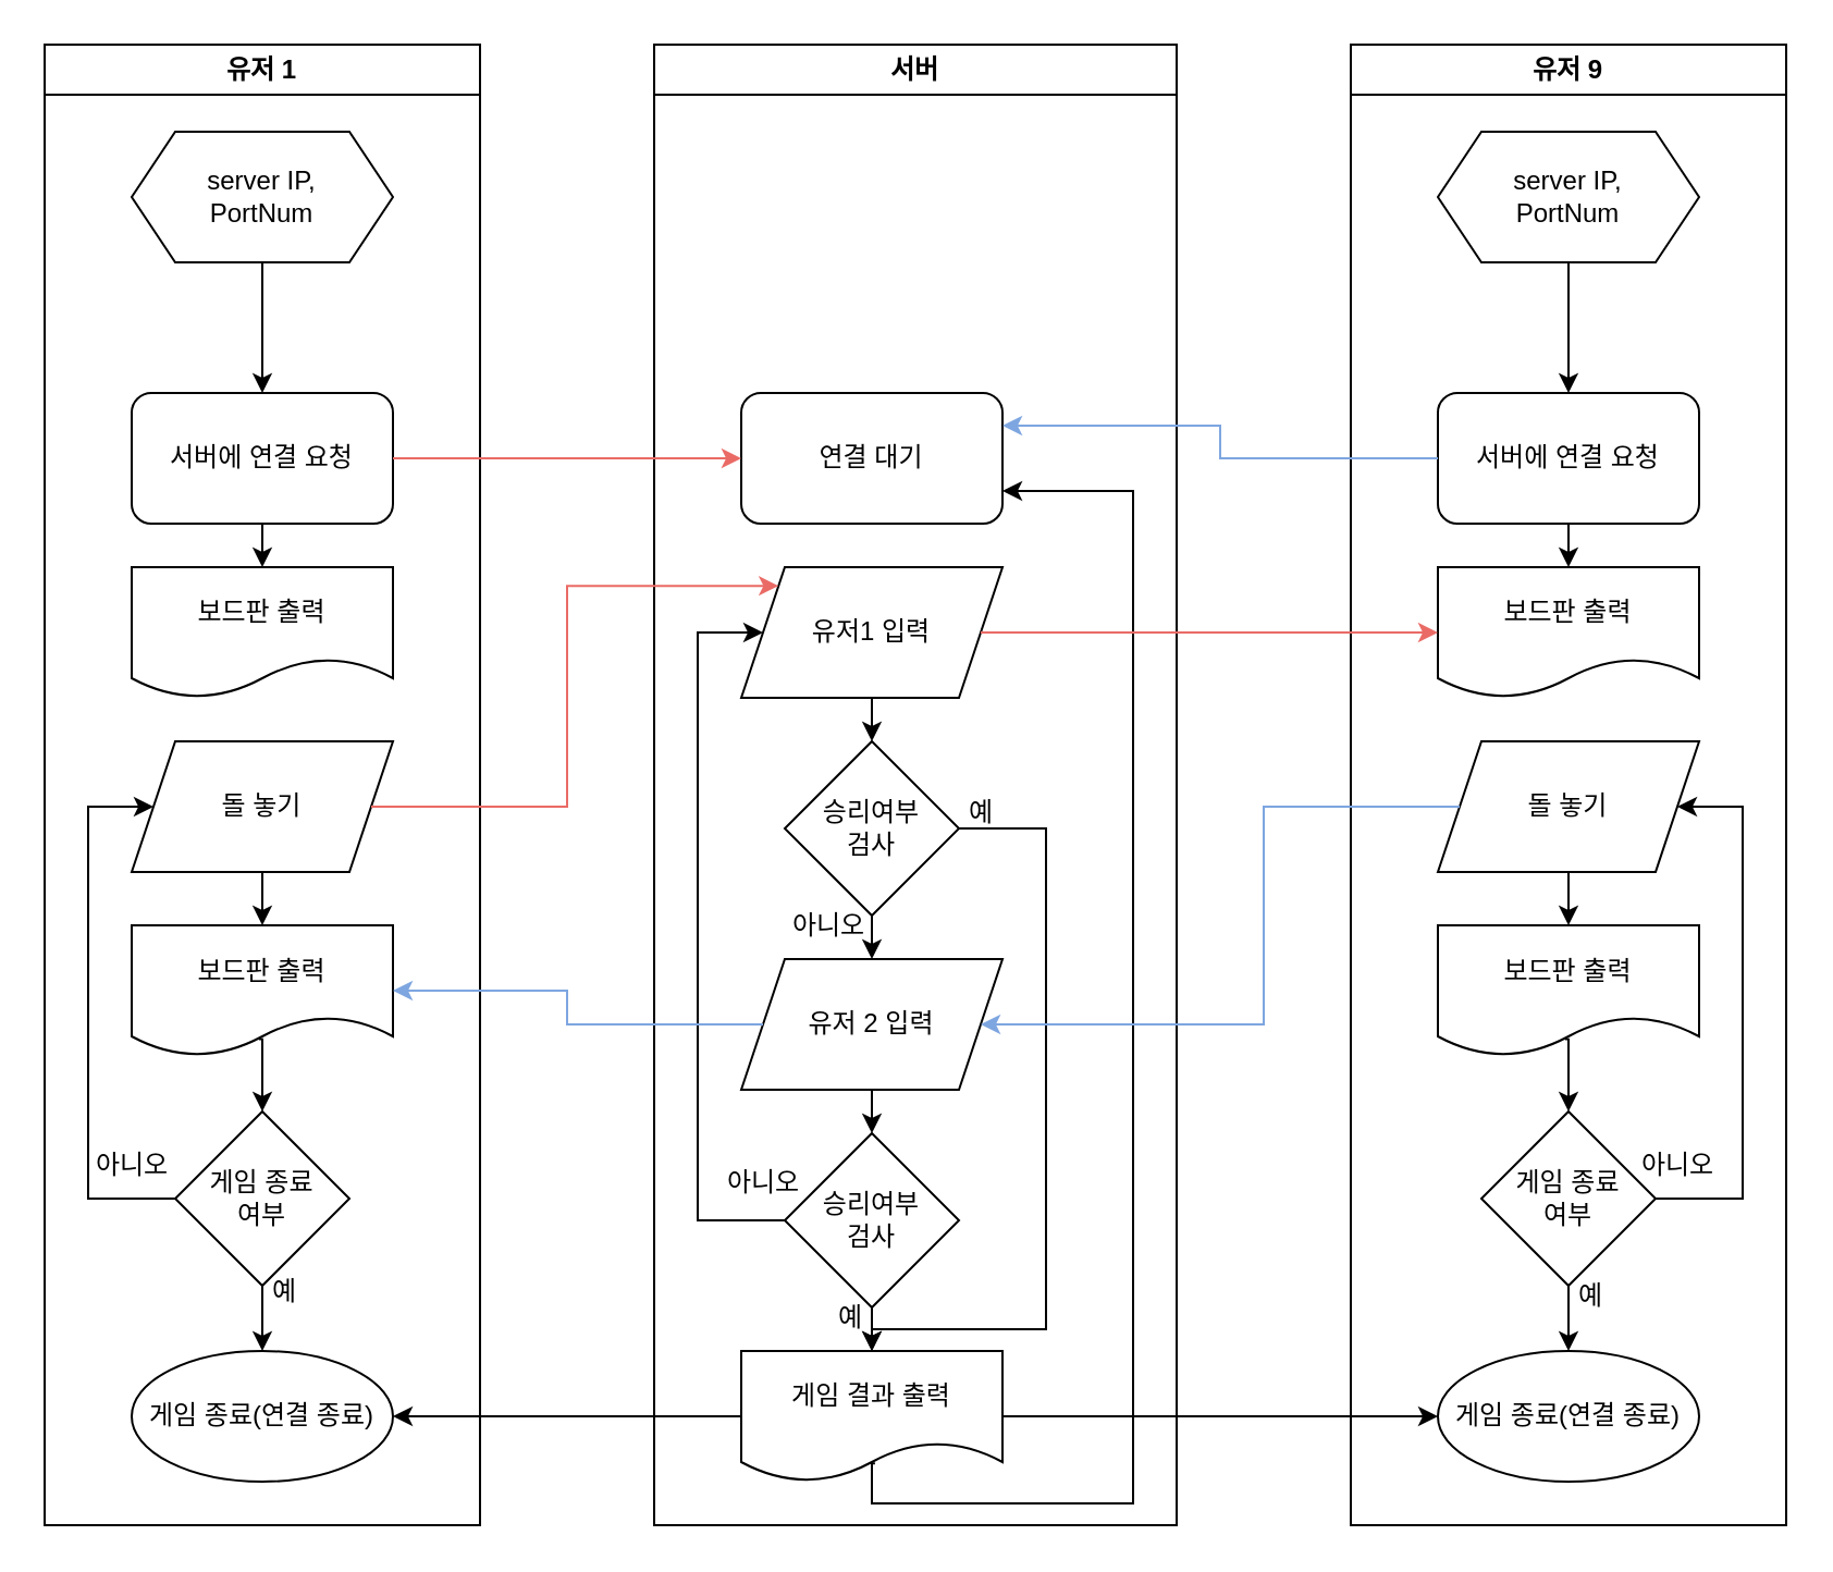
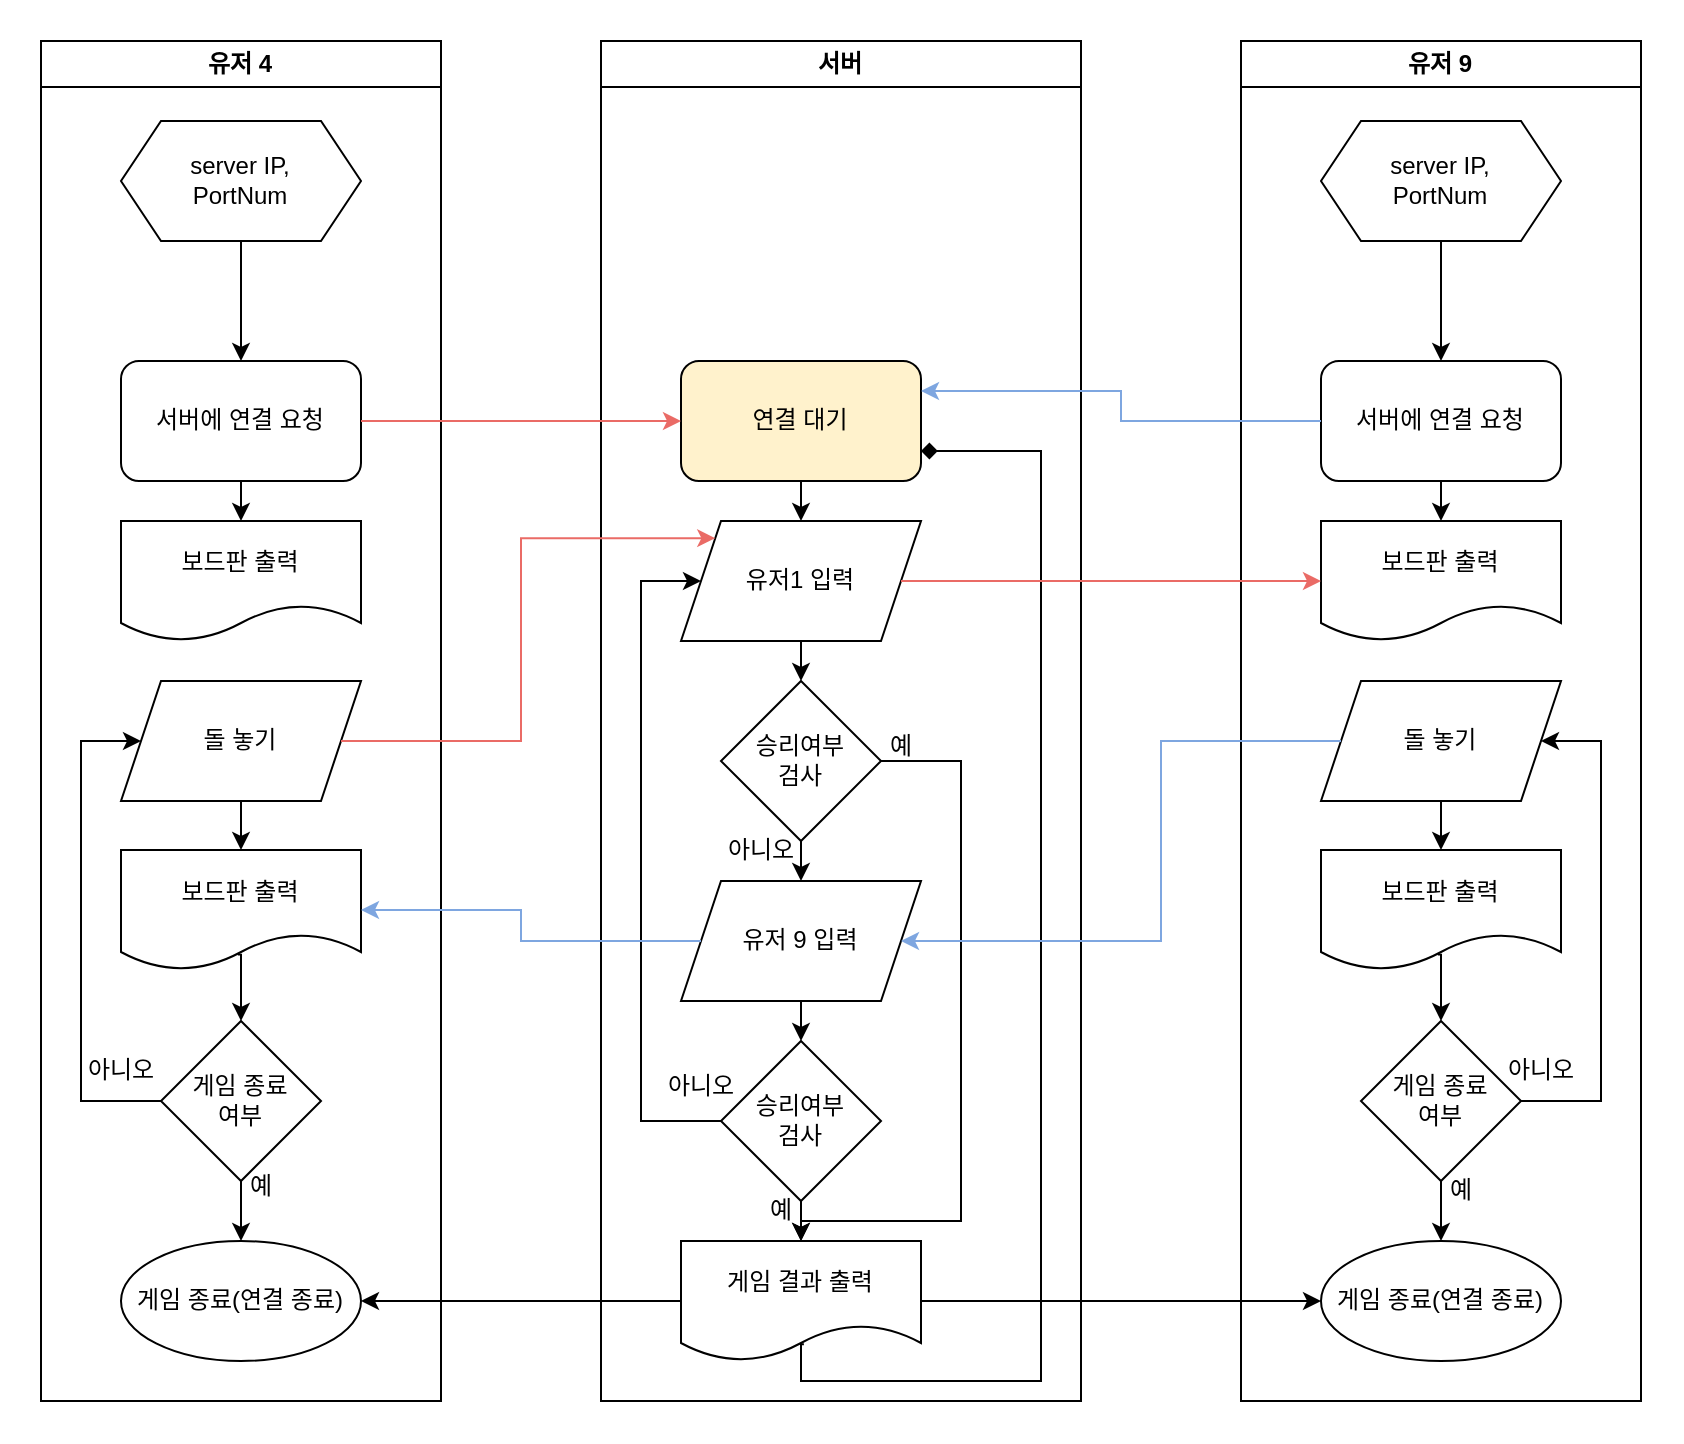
- <mxCell id="21" value="유저 1" style="swimlane;whiteSpace=wrap;html=1;" vertex="1" parent="1"><mxGeometry x="20" y="20" width="200" height="680" as="geometry" /></mxCell>
+ <mxCell id="21" value="유저 4" style="swimlane;whiteSpace=wrap;html=1;" vertex="1" parent="1"><mxGeometry x="20" y="20" width="200" height="680" as="geometry" /></mxCell>
- <mxCell id="14" value="연결 대기" style="rounded=1;whiteSpace=wrap;html=1;" vertex="1" parent="2"><mxGeometry x="40" y="160" width="120" height="60" as="geometry" /></mxCell>
+ <mxCell id="14" value="연결 대기" style="rounded=1;whiteSpace=wrap;html=1;fillColor=#fff2cc;" vertex="1" parent="2"><mxGeometry x="40" y="160" width="120" height="60" as="geometry" /></mxCell>
- <mxCell id="8" style="edgeStyle=orthogonalEdgeStyle;rounded=0;orthogonalLoop=1;jettySize=auto;html=1;entryX=1;entryY=0.75;entryDx=0;entryDy=0;exitX=0.512;exitY=0.86;exitDx=0;exitDy=0;exitPerimeter=0;" edge="1" parent="2" source="9" target="14"><mxGeometry relative="1" as="geometry"><Array as="points"><mxPoint x="100" y="652" /><mxPoint x="100" y="670" /><mxPoint x="220" y="670" /><mxPoint x="220" y="205" /></Array></mxGeometry></mxCell>
+ <mxCell id="8" style="edgeStyle=orthogonalEdgeStyle;rounded=0;orthogonalLoop=1;jettySize=auto;html=1;entryX=1;entryY=0.75;entryDx=0;entryDy=0;exitX=0.512;exitY=0.86;exitDx=0;exitDy=0;exitPerimeter=0;endArrow=diamond;" edge="1" parent="2" source="9" target="14"><mxGeometry relative="1" as="geometry"><Array as="points"><mxPoint x="100" y="652" /><mxPoint x="100" y="670" /><mxPoint x="220" y="670" /><mxPoint x="220" y="205" /></Array></mxGeometry></mxCell>
+ <mxCell id="3" style="edgeStyle=orthogonalEdgeStyle;rounded=0;orthogonalLoop=1;jettySize=auto;html=1;exitX=0.5;exitY=1;exitDx=0;exitDy=0;entryX=0.5;entryY=0;entryDx=0;entryDy=0;" edge="1" parent="2" source="14" target="13"><mxGeometry relative="1" as="geometry" /></mxCell>
- <mxCell id="11" value="유저 2 입력" style="shape=parallelogram;perimeter=parallelogramPerimeter;whiteSpace=wrap;html=1;fixedSize=1;" vertex="1" parent="2"><mxGeometry x="40" y="420" width="120" height="60" as="geometry" /></mxCell>
+ <mxCell id="11" value="유저 9 입력" style="shape=parallelogram;perimeter=parallelogramPerimeter;whiteSpace=wrap;html=1;fixedSize=1;" vertex="1" parent="2"><mxGeometry x="40" y="420" width="120" height="60" as="geometry" /></mxCell>
